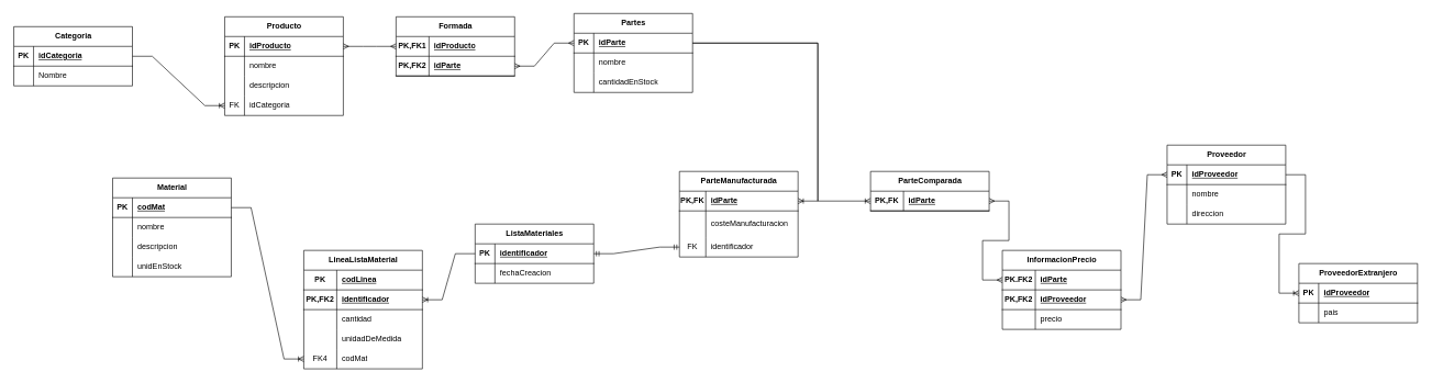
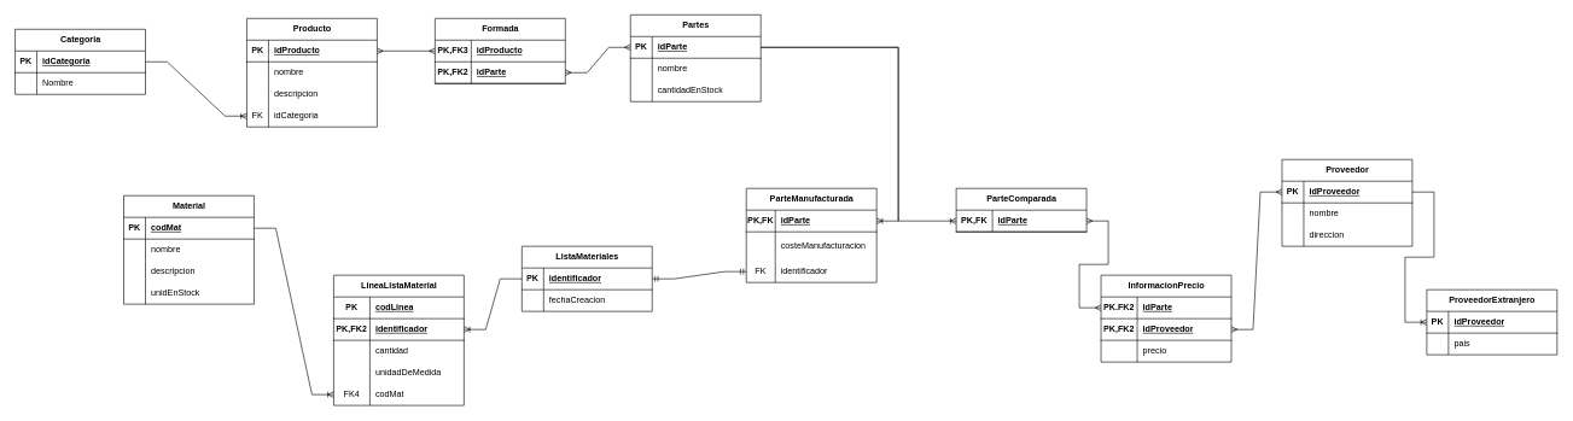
- <mxCell id="25" value="PK,FK1" style="shape=partialRectangle;connectable=0;fillColor=none;top=0;left=0;bottom=0;right=0;fontStyle=1;overflow=hidden;whiteSpace=wrap;html=1;" vertex="1" parent="24"><mxGeometry width="50" height="30" as="geometry"><mxRectangle width="50" height="30" as="alternateBounds" /></mxGeometry></mxCell>
+ <mxCell id="25" value="PK,FK3" style="shape=partialRectangle;connectable=0;fillColor=none;top=0;left=0;bottom=0;right=0;fontStyle=1;overflow=hidden;whiteSpace=wrap;html=1;" vertex="1" parent="24"><mxGeometry width="50" height="30" as="geometry"><mxRectangle width="50" height="30" as="alternateBounds" /></mxGeometry></mxCell>
